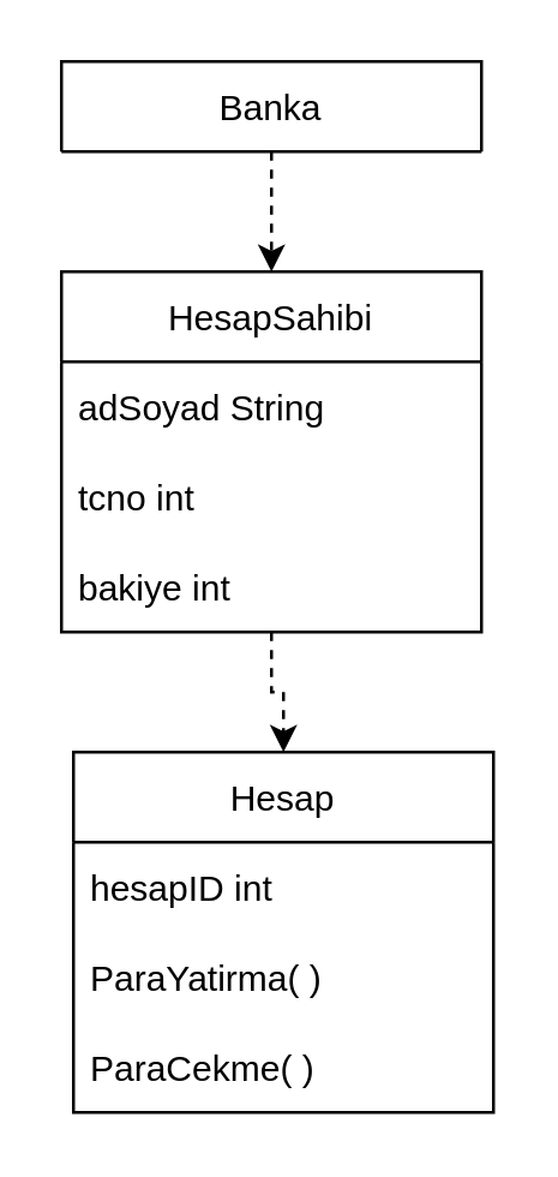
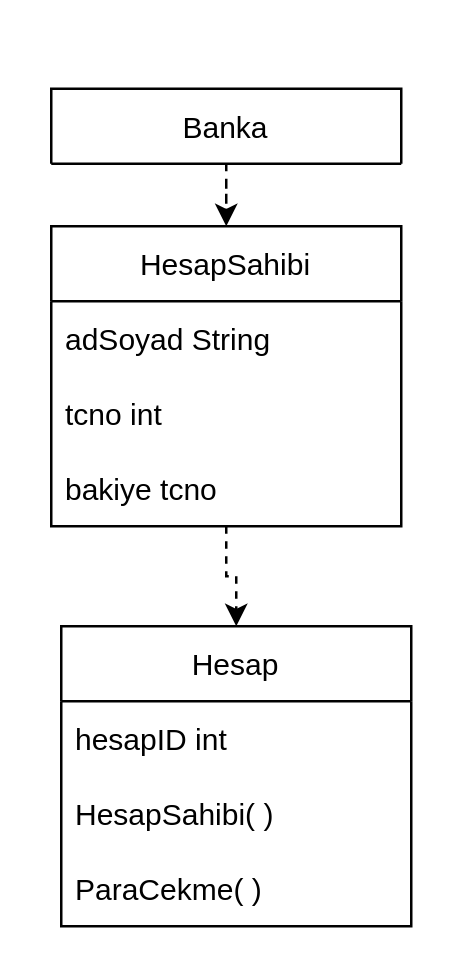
- <mxCell id="3" value="Banka" style="swimlane;fontStyle=0;childLayout=stackLayout;horizontal=1;startSize=30;horizontalStack=0;resizeParent=1;resizeParentMax=0;resizeLast=0;collapsible=1;marginBottom=0;" vertex="1" parent="1"><mxGeometry x="20" y="20" width="140" height="30" as="geometry" /></mxCell>
+ <mxCell id="3" value="Banka" style="swimlane;fontStyle=0;childLayout=stackLayout;horizontal=1;startSize=30;horizontalStack=0;resizeParent=1;resizeParentMax=0;resizeLast=0;collapsible=1;marginBottom=0;" vertex="1" parent="1"><mxGeometry x="20" y="35" width="140" height="30" as="geometry" /></mxCell>
- <mxCell id="8" value="bakiye int" style="text;strokeColor=none;fillColor=none;align=left;verticalAlign=middle;spacingLeft=4;spacingRight=4;overflow=hidden;points=[[0,0.5],[1,0.5]];portConstraint=eastwest;rotatable=0;" vertex="1" parent="5"><mxGeometry y="90" width="140" height="30" as="geometry" /></mxCell>
+ <mxCell id="8" value="bakiye tcno" style="text;strokeColor=none;fillColor=none;align=left;verticalAlign=middle;spacingLeft=4;spacingRight=4;overflow=hidden;points=[[0,0.5],[1,0.5]];portConstraint=eastwest;rotatable=0;" vertex="1" parent="5"><mxGeometry y="90" width="140" height="30" as="geometry" /></mxCell>
- <mxCell id="11" value="ParaYatirma( ) " style="text;strokeColor=none;fillColor=none;align=left;verticalAlign=middle;spacingLeft=4;spacingRight=4;overflow=hidden;points=[[0,0.5],[1,0.5]];portConstraint=eastwest;rotatable=0;" vertex="1" parent="9"><mxGeometry y="60" width="140" height="30" as="geometry" /></mxCell>
+ <mxCell id="11" value="HesapSahibi( ) " style="text;strokeColor=none;fillColor=none;align=left;verticalAlign=middle;spacingLeft=4;spacingRight=4;overflow=hidden;points=[[0,0.5],[1,0.5]];portConstraint=eastwest;rotatable=0;" vertex="1" parent="9"><mxGeometry y="60" width="140" height="30" as="geometry" /></mxCell>
